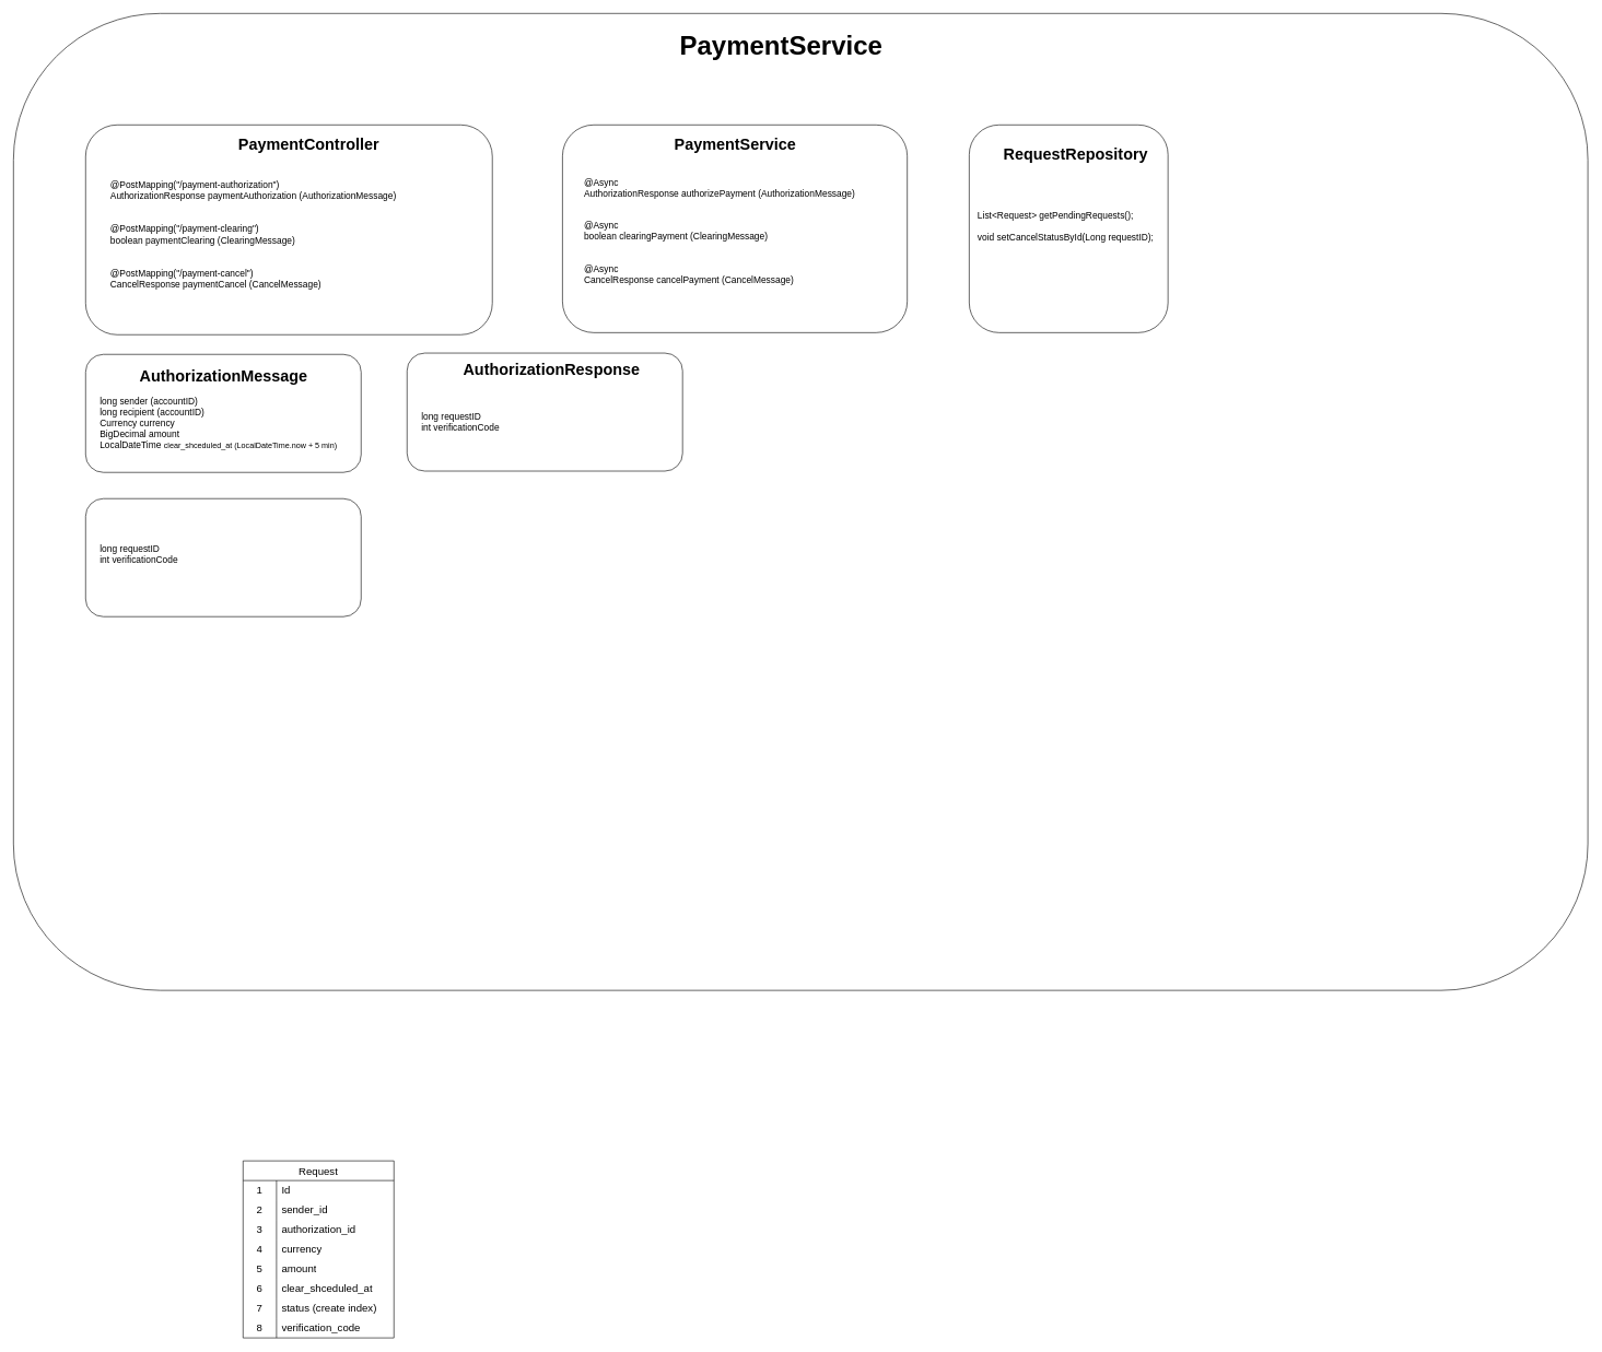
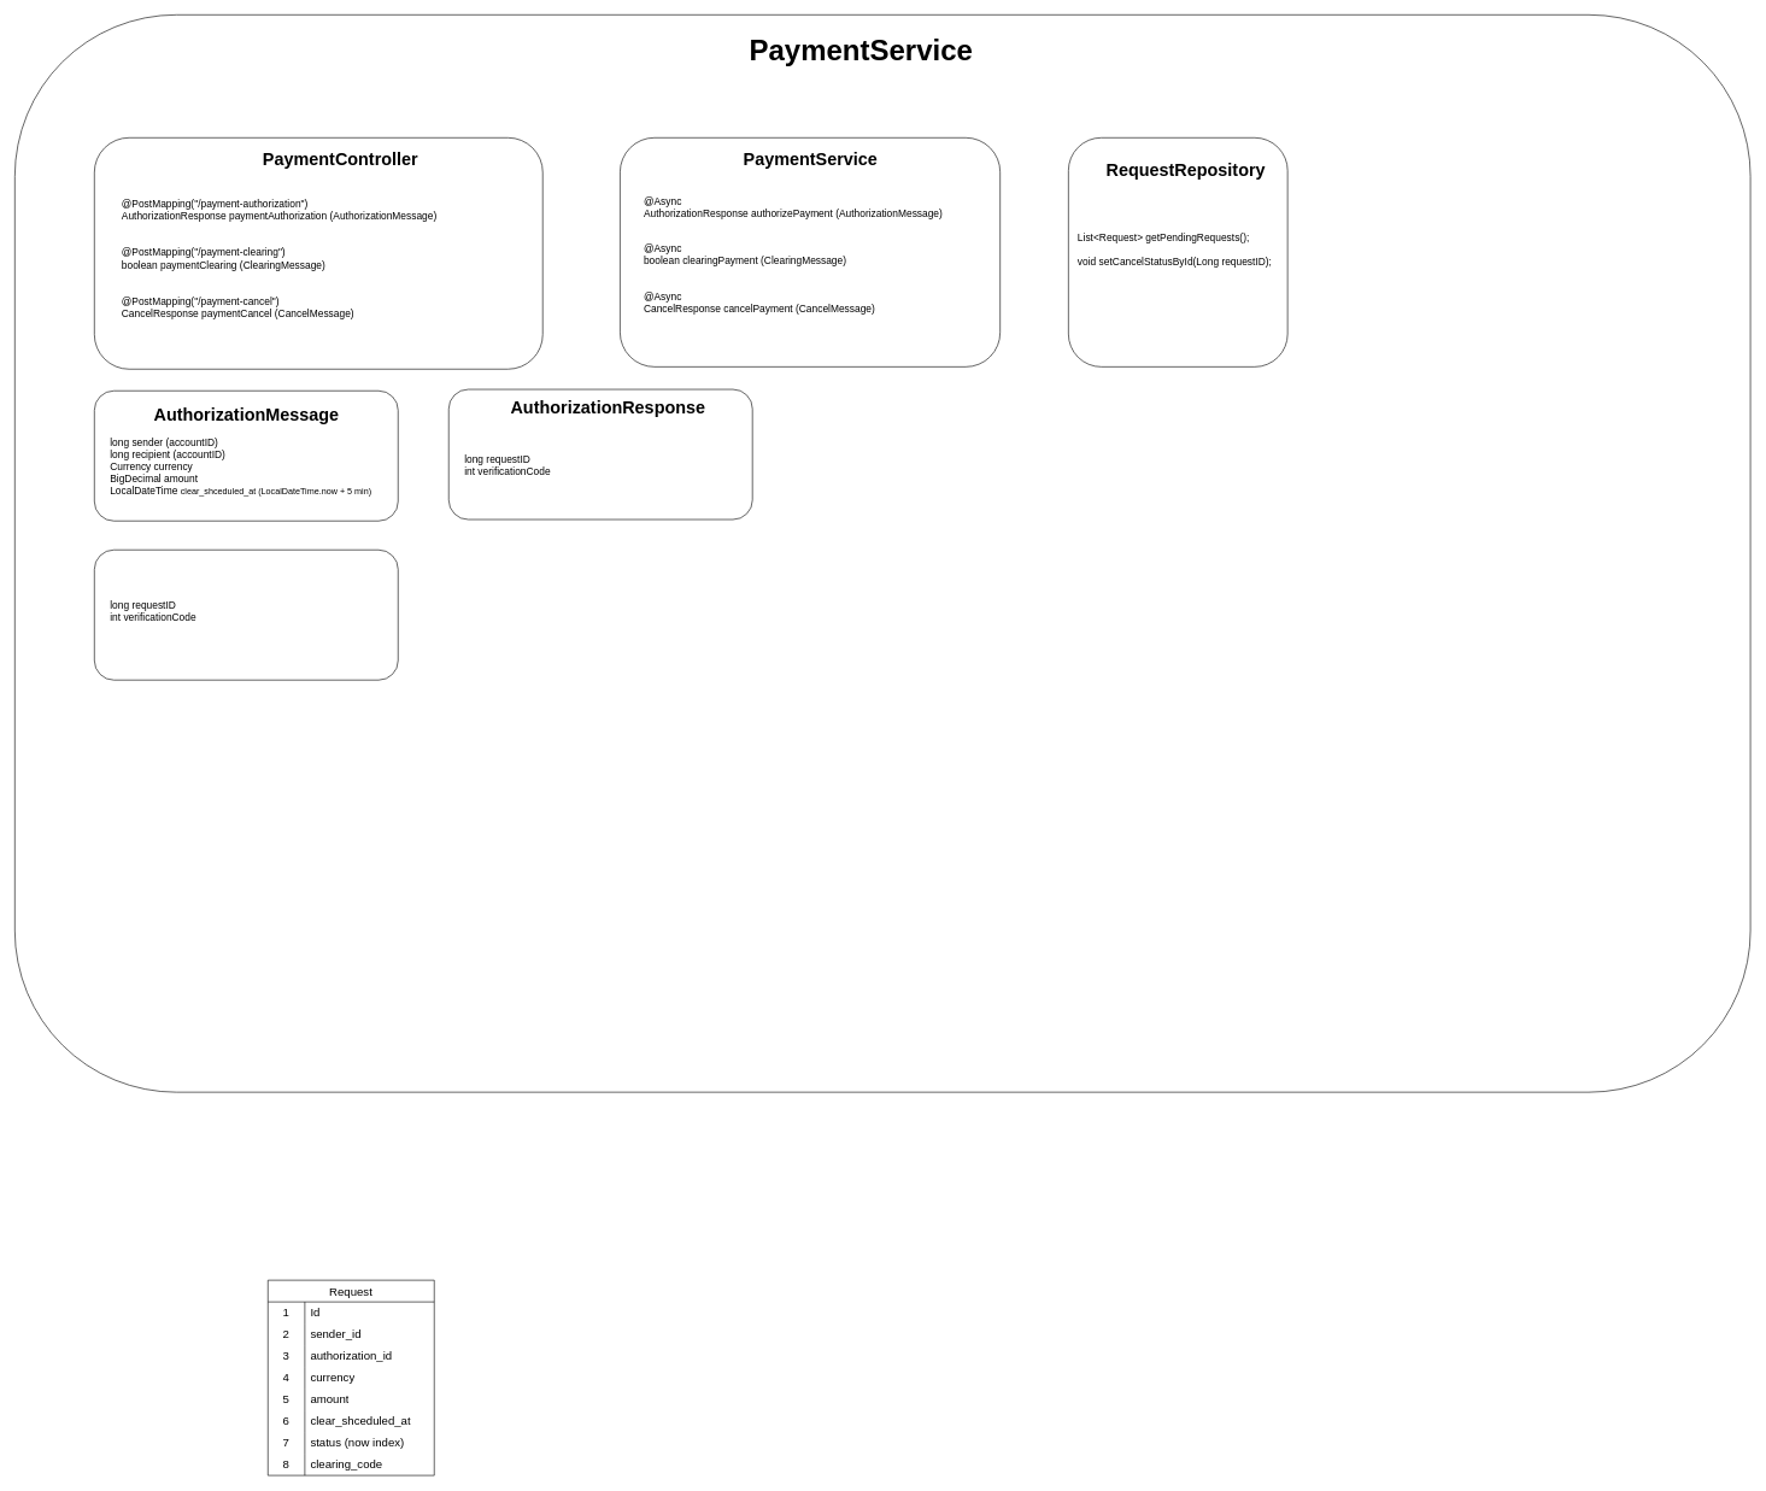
- <mxCell id="49" value="status (create index)" style="shape=partialRectangle;html=1;whiteSpace=wrap;connectable=0;fillColor=none;top=0;left=0;bottom=0;right=0;align=left;spacingLeft=6;overflow=hidden;strokeColor=inherit;fontSize=16;" vertex="1" parent="47"><mxGeometry x="51" width="179" height="30" as="geometry"><mxRectangle width="179" height="30" as="alternateBounds" /></mxGeometry></mxCell>
+ <mxCell id="49" value="status (now index)" style="shape=partialRectangle;html=1;whiteSpace=wrap;connectable=0;fillColor=none;top=0;left=0;bottom=0;right=0;align=left;spacingLeft=6;overflow=hidden;strokeColor=inherit;fontSize=16;" vertex="1" parent="47"><mxGeometry x="51" width="179" height="30" as="geometry"><mxRectangle width="179" height="30" as="alternateBounds" /></mxGeometry></mxCell>
- <mxCell id="52" value="verification_code" style="shape=partialRectangle;html=1;whiteSpace=wrap;connectable=0;fillColor=none;top=0;left=0;bottom=0;right=0;align=left;spacingLeft=6;overflow=hidden;strokeColor=inherit;fontSize=16;" vertex="1" parent="50"><mxGeometry x="51" width="179" height="30" as="geometry"><mxRectangle width="179" height="30" as="alternateBounds" /></mxGeometry></mxCell>
+ <mxCell id="52" value="clearing_code" style="shape=partialRectangle;html=1;whiteSpace=wrap;connectable=0;fillColor=none;top=0;left=0;bottom=0;right=0;align=left;spacingLeft=6;overflow=hidden;strokeColor=inherit;fontSize=16;" vertex="1" parent="50"><mxGeometry x="51" width="179" height="30" as="geometry"><mxRectangle width="179" height="30" as="alternateBounds" /></mxGeometry></mxCell>
